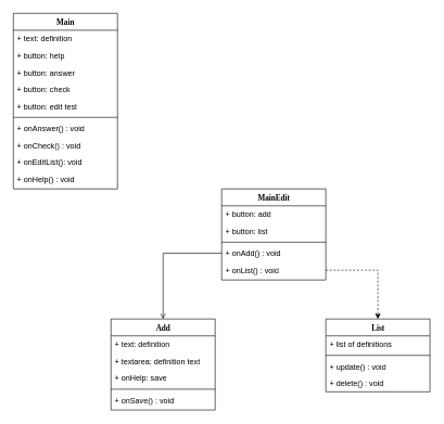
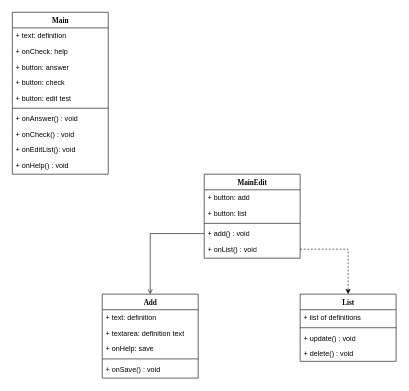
- <mxCell id="21" value="+ button: help" style="text;html=1;strokeColor=none;fillColor=none;align=left;verticalAlign=top;spacingLeft=4;spacingRight=4;whiteSpace=wrap;overflow=hidden;rotatable=0;points=[[0,0.5],[1,0.5]];portConstraint=eastwest;" vertex="1" parent="19"><mxGeometry y="52" width="160" height="26" as="geometry" /></mxCell>
+ <mxCell id="21" value="+ onCheck: help" style="text;html=1;strokeColor=none;fillColor=none;align=left;verticalAlign=top;spacingLeft=4;spacingRight=4;whiteSpace=wrap;overflow=hidden;rotatable=0;points=[[0,0.5],[1,0.5]];portConstraint=eastwest;" vertex="1" parent="19"><mxGeometry y="52" width="160" height="26" as="geometry" /></mxCell>
- <mxCell id="17" value="+ onAdd() : void" style="text;html=1;strokeColor=none;fillColor=none;align=left;verticalAlign=top;spacingLeft=4;spacingRight=4;whiteSpace=wrap;overflow=hidden;rotatable=0;points=[[0,0.5],[1,0.5]];portConstraint=eastwest;" vertex="1" parent="13"><mxGeometry y="86" width="160" height="26" as="geometry" /></mxCell>
+ <mxCell id="17" value="+ add() : void" style="text;html=1;strokeColor=none;fillColor=none;align=left;verticalAlign=top;spacingLeft=4;spacingRight=4;whiteSpace=wrap;overflow=hidden;rotatable=0;points=[[0,0.5],[1,0.5]];portConstraint=eastwest;" vertex="1" parent="13"><mxGeometry y="86" width="160" height="26" as="geometry" /></mxCell>
